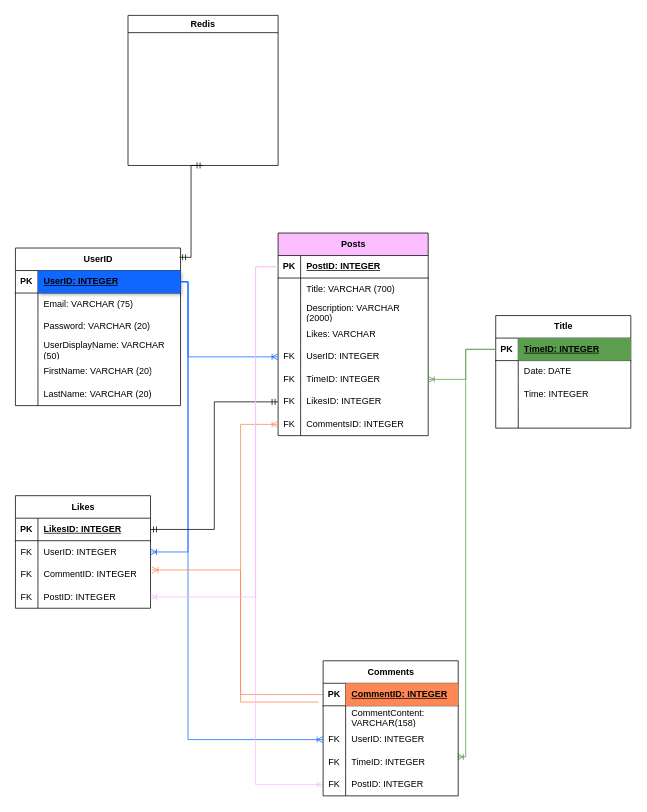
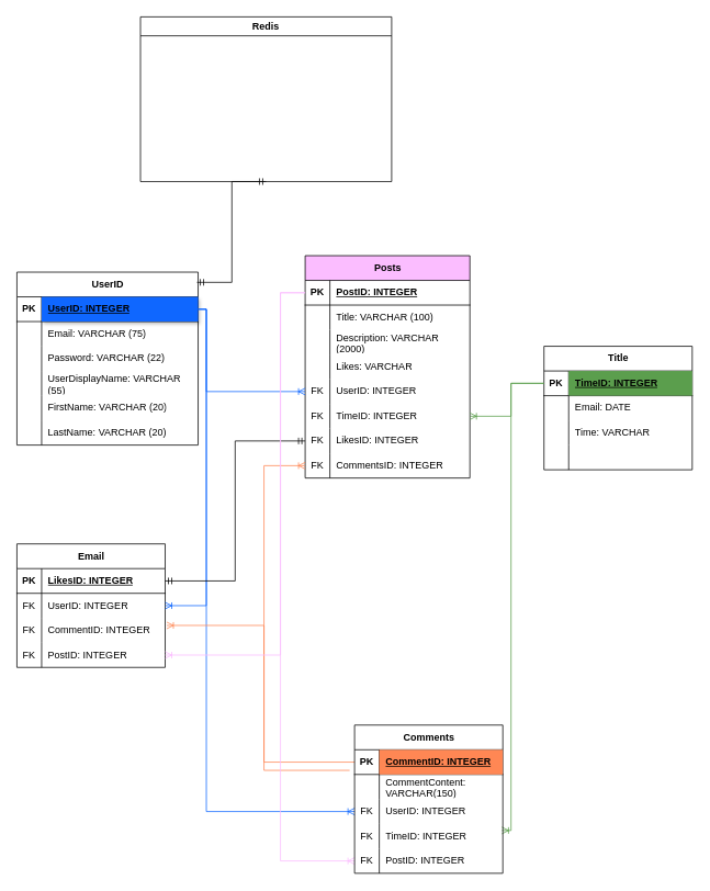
- <mxCell id="98" value="Redis" style="swimlane;whiteSpace=wrap;html=1;" vertex="1" parent="1"><mxGeometry x="170" y="20" width="200" height="200" as="geometry" /></mxCell>
+ <mxCell id="98" value="Redis" style="swimlane;whiteSpace=wrap;html=1;" vertex="1" parent="1"><mxGeometry x="170" y="20" width="305" height="200" as="geometry" /></mxCell>
- <mxCell id="27" value="Title: VARCHAR (700)" style="shape=partialRectangle;connectable=0;fillColor=none;top=0;left=0;bottom=0;right=0;align=left;spacingLeft=6;overflow=hidden;whiteSpace=wrap;html=1;" parent="25" vertex="1"><mxGeometry x="30" width="170" height="30" as="geometry"><mxRectangle width="170" height="30" as="alternateBounds" /></mxGeometry></mxCell>
+ <mxCell id="27" value="Title: VARCHAR (100)" style="shape=partialRectangle;connectable=0;fillColor=none;top=0;left=0;bottom=0;right=0;align=left;spacingLeft=6;overflow=hidden;whiteSpace=wrap;html=1;" parent="25" vertex="1"><mxGeometry x="30" width="170" height="30" as="geometry"><mxRectangle width="170" height="30" as="alternateBounds" /></mxGeometry></mxCell>
- <mxCell id="11" value="Password: VARCHAR (20)" style="shape=partialRectangle;connectable=0;fillColor=none;top=0;left=0;bottom=0;right=0;align=left;spacingLeft=6;overflow=hidden;whiteSpace=wrap;html=1;" parent="9" vertex="1"><mxGeometry x="30" width="190" height="30" as="geometry"><mxRectangle width="190" height="30" as="alternateBounds" /></mxGeometry></mxCell>
+ <mxCell id="11" value="Password: VARCHAR (22)" style="shape=partialRectangle;connectable=0;fillColor=none;top=0;left=0;bottom=0;right=0;align=left;spacingLeft=6;overflow=hidden;whiteSpace=wrap;html=1;" parent="9" vertex="1"><mxGeometry x="30" width="190" height="30" as="geometry"><mxRectangle width="190" height="30" as="alternateBounds" /></mxGeometry></mxCell>
- <mxCell id="14" value="UserDisplayName: VARCHAR (50)" style="shape=partialRectangle;connectable=0;fillColor=none;top=0;left=0;bottom=0;right=0;align=left;spacingLeft=6;overflow=hidden;whiteSpace=wrap;html=1;" parent="12" vertex="1"><mxGeometry x="30" width="190" height="30" as="geometry"><mxRectangle width="190" height="30" as="alternateBounds" /></mxGeometry></mxCell>
+ <mxCell id="14" value="UserDisplayName: VARCHAR (55)" style="shape=partialRectangle;connectable=0;fillColor=none;top=0;left=0;bottom=0;right=0;align=left;spacingLeft=6;overflow=hidden;whiteSpace=wrap;html=1;" parent="12" vertex="1"><mxGeometry x="30" width="190" height="30" as="geometry"><mxRectangle width="190" height="30" as="alternateBounds" /></mxGeometry></mxCell>
- <mxCell id="52" value="Date: DATE" style="shape=partialRectangle;connectable=0;fillColor=none;top=0;left=0;bottom=0;right=0;align=left;spacingLeft=6;overflow=hidden;whiteSpace=wrap;html=1;" parent="50" vertex="1"><mxGeometry x="30" width="150" height="30" as="geometry"><mxRectangle width="150" height="30" as="alternateBounds" /></mxGeometry></mxCell>
+ <mxCell id="52" value="Email: DATE" style="shape=partialRectangle;connectable=0;fillColor=none;top=0;left=0;bottom=0;right=0;align=left;spacingLeft=6;overflow=hidden;whiteSpace=wrap;html=1;" parent="50" vertex="1"><mxGeometry x="30" width="150" height="30" as="geometry"><mxRectangle width="150" height="30" as="alternateBounds" /></mxGeometry></mxCell>
- <mxCell id="55" value="Time: INTEGER" style="shape=partialRectangle;connectable=0;fillColor=none;top=0;left=0;bottom=0;right=0;align=left;spacingLeft=6;overflow=hidden;whiteSpace=wrap;html=1;" parent="53" vertex="1"><mxGeometry x="30" width="150" height="30" as="geometry"><mxRectangle width="150" height="30" as="alternateBounds" /></mxGeometry></mxCell>
+ <mxCell id="55" value="Time: VARCHAR" style="shape=partialRectangle;connectable=0;fillColor=none;top=0;left=0;bottom=0;right=0;align=left;spacingLeft=6;overflow=hidden;whiteSpace=wrap;html=1;" parent="53" vertex="1"><mxGeometry x="30" width="150" height="30" as="geometry"><mxRectangle width="150" height="30" as="alternateBounds" /></mxGeometry></mxCell>
- <mxCell id="59" value="Likes" style="shape=table;startSize=30;container=1;collapsible=1;childLayout=tableLayout;fixedRows=1;rowLines=0;fontStyle=1;align=center;resizeLast=1;html=1;" parent="1" vertex="1"><mxGeometry x="20" y="660" width="180" height="150" as="geometry" /></mxCell>
+ <mxCell id="59" value="Email" style="shape=table;startSize=30;container=1;collapsible=1;childLayout=tableLayout;fixedRows=1;rowLines=0;fontStyle=1;align=center;resizeLast=1;html=1;" parent="1" vertex="1"><mxGeometry x="20" y="660" width="180" height="150" as="geometry" /></mxCell>
- <mxCell id="88" value="CommentContent: VARCHAR(158)" style="shape=partialRectangle;connectable=0;fillColor=none;top=0;left=0;bottom=0;right=0;align=left;spacingLeft=6;overflow=hidden;whiteSpace=wrap;html=1;" parent="86" vertex="1"><mxGeometry x="30" width="150" height="30" as="geometry"><mxRectangle width="150" height="30" as="alternateBounds" /></mxGeometry></mxCell>
+ <mxCell id="88" value="CommentContent: VARCHAR(150)" style="shape=partialRectangle;connectable=0;fillColor=none;top=0;left=0;bottom=0;right=0;align=left;spacingLeft=6;overflow=hidden;whiteSpace=wrap;html=1;" parent="86" vertex="1"><mxGeometry x="30" width="150" height="30" as="geometry"><mxRectangle width="150" height="30" as="alternateBounds" /></mxGeometry></mxCell>
